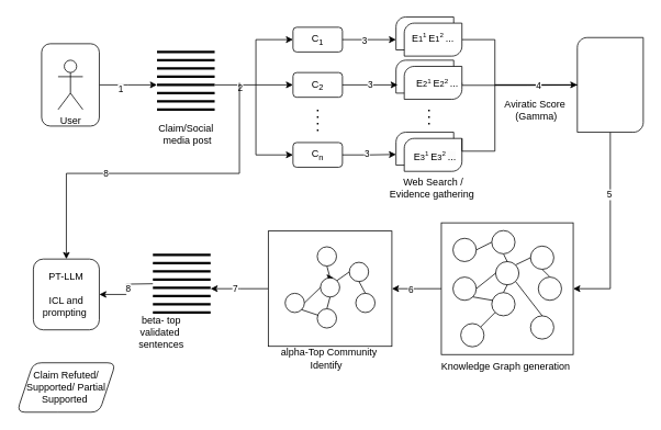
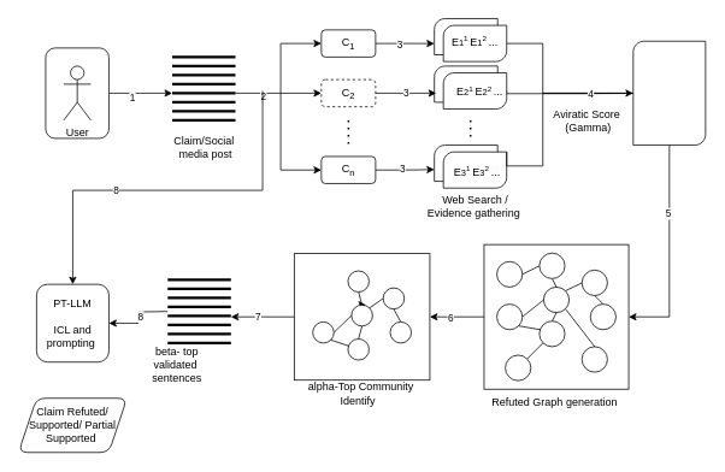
- <mxCell id="19" value="C&lt;sub&gt;2&lt;/sub&gt;" style="rounded=1;whiteSpace=wrap;html=1;" vertex="1" parent="1"><mxGeometry x="355" y="87.5" width="60" height="30" as="geometry" /></mxCell>
+ <mxCell id="19" value="C&lt;sub&gt;2&lt;/sub&gt;" style="rounded=1;whiteSpace=wrap;html=1;dashed=1;" vertex="1" parent="1"><mxGeometry x="355" y="87.5" width="60" height="30" as="geometry" /></mxCell>
- <mxCell id="75" value="Knowledge Graph generation&amp;nbsp;" style="text;html=1;align=center;verticalAlign=middle;whiteSpace=wrap;rounded=0;" vertex="1" parent="53"><mxGeometry x="-5" y="160" width="170" height="30" as="geometry" /></mxCell>
+ <mxCell id="75" value="Refuted Graph generation&amp;nbsp;" style="text;html=1;align=center;verticalAlign=middle;whiteSpace=wrap;rounded=0;" vertex="1" parent="53"><mxGeometry x="-5" y="160" width="170" height="30" as="geometry" /></mxCell>
